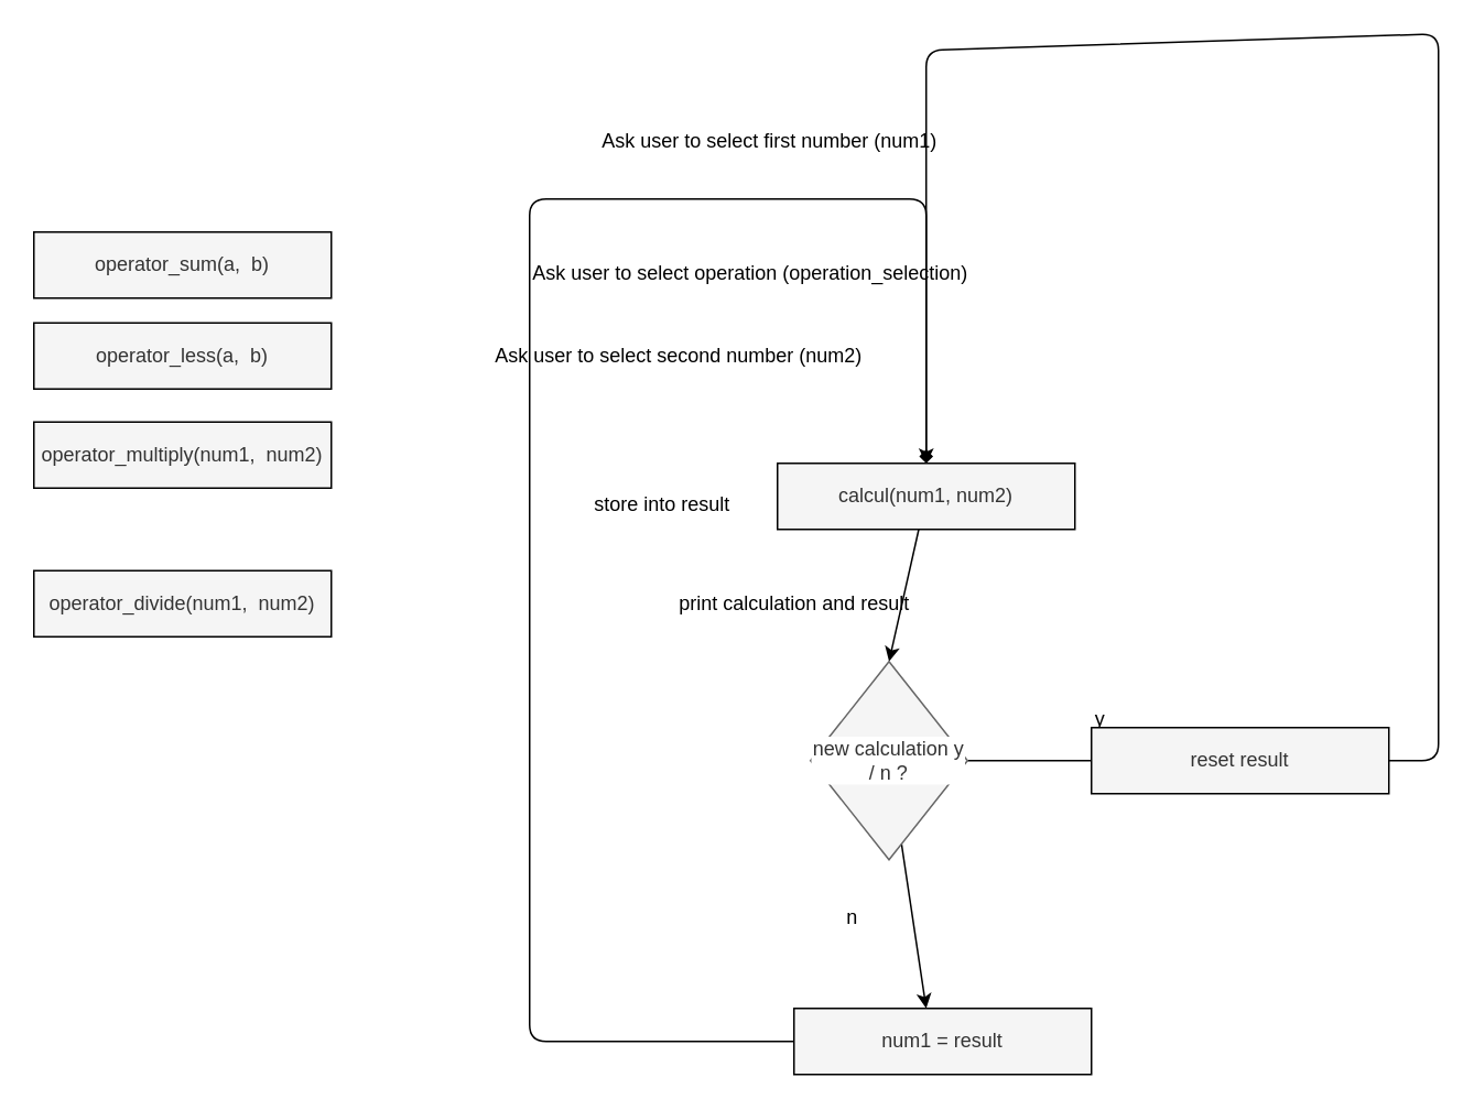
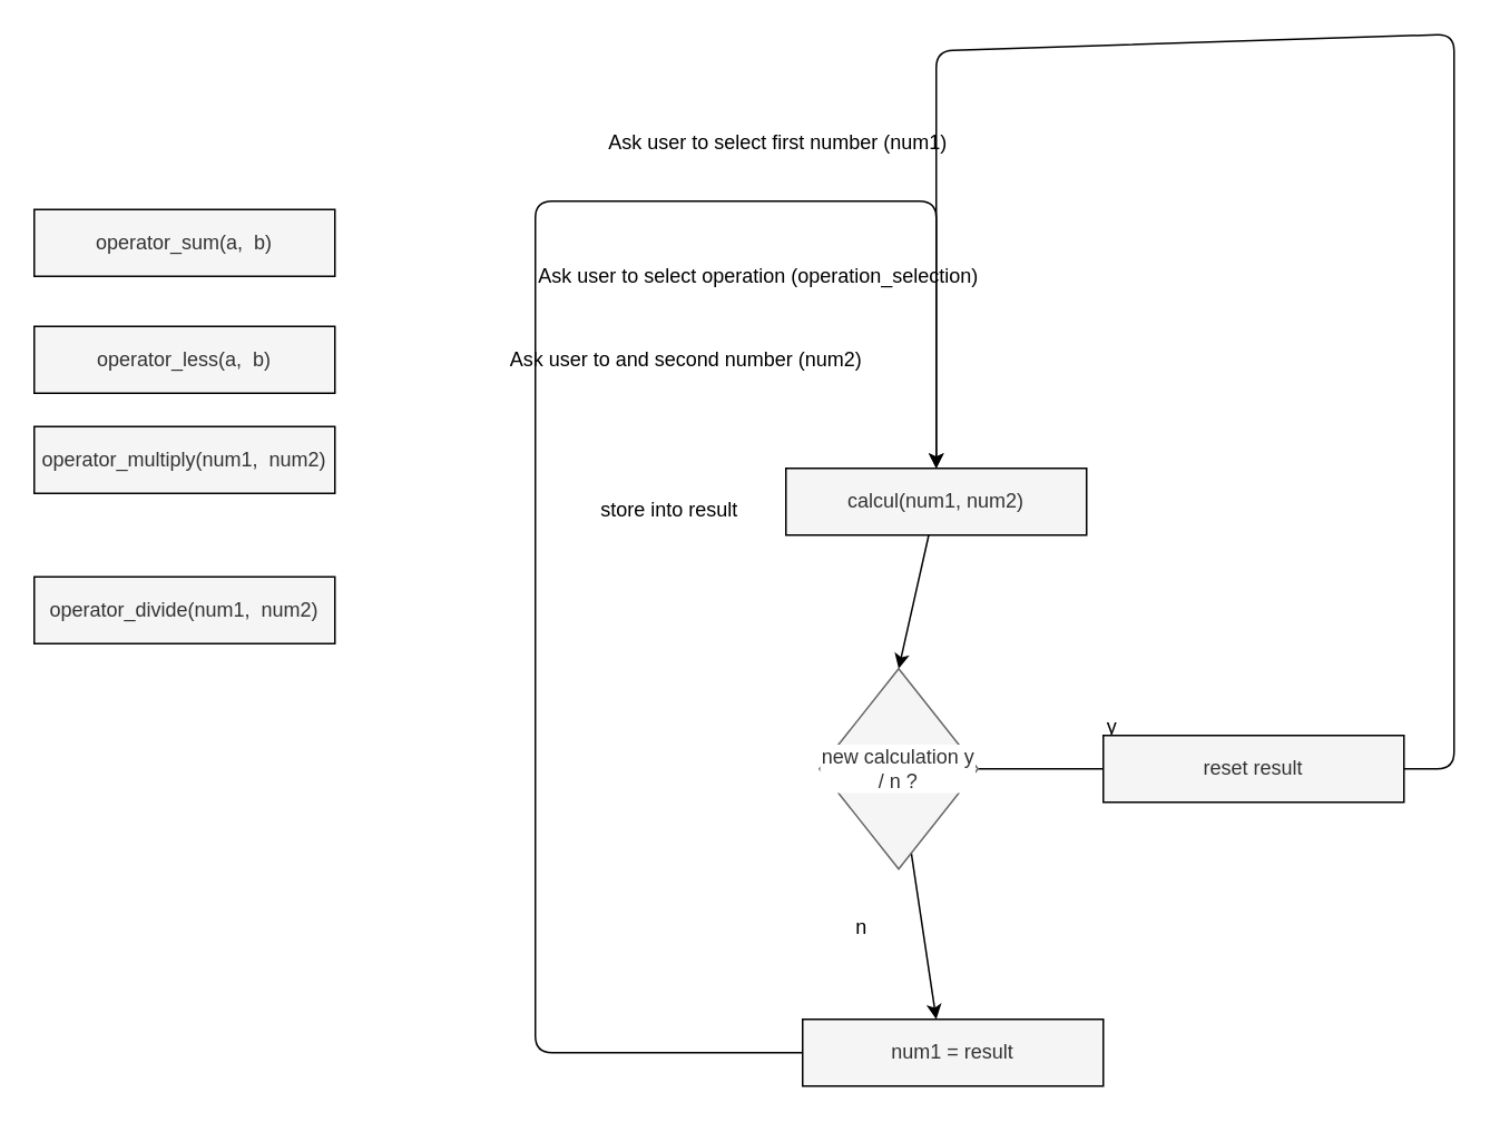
- <mxCell id="3" value="operator_sum(a,&amp;nbsp; b)" style="whiteSpace=wrap;html=1;fillColor=#f5f5f5;strokeColor=#000000;fontColor=#333333;" vertex="1" parent="1"><mxGeometry x="20" y="140" width="180" height="40" as="geometry" /></mxCell>
+ <mxCell id="3" value="operator_sum(a,&amp;nbsp; b)" style="whiteSpace=wrap;html=1;fillColor=#f5f5f5;strokeColor=#000000;fontColor=#333333;" vertex="1" parent="1"><mxGeometry x="20" y="125" width="180" height="40" as="geometry" /></mxCell>
- <mxCell id="8" value="&lt;font color=&quot;#000000&quot;&gt;Ask user to select second number&amp;nbsp;&lt;/font&gt;&lt;span style=&quot;color: rgb(0, 0, 0);&quot;&gt;(num2)&lt;/span&gt;" style="text;html=1;align=center;verticalAlign=middle;resizable=0;points=[];autosize=1;strokeColor=none;fillColor=none;" vertex="1" parent="1"><mxGeometry x="285" y="200" width="250" height="30" as="geometry" /></mxCell>
+ <mxCell id="8" value="&lt;font color=&quot;#000000&quot;&gt;Ask user to and second number&amp;nbsp;&lt;/font&gt;&lt;span style=&quot;color: rgb(0, 0, 0);&quot;&gt;(num2)&lt;/span&gt;" style="text;html=1;align=center;verticalAlign=middle;resizable=0;points=[];autosize=1;strokeColor=none;fillColor=none;" vertex="1" parent="1"><mxGeometry x="285" y="200" width="250" height="30" as="geometry" /></mxCell>
- <mxCell id="18" style="edgeStyle=none;html=1;entryX=0.5;entryY=0;entryDx=0;entryDy=0;strokeColor=#000000;fontColor=#000000;endArrow=diamond;" edge="1" parent="1" source="19" target="10"><mxGeometry relative="1" as="geometry"><Array as="points"><mxPoint x="320" y="630" /><mxPoint x="320" y="120" /><mxPoint x="560" y="120" /></Array></mxGeometry></mxCell>
+ <mxCell id="18" style="edgeStyle=none;html=1;entryX=0.5;entryY=0;entryDx=0;entryDy=0;strokeColor=#000000;fontColor=#000000;" edge="1" parent="1" source="19" target="10"><mxGeometry relative="1" as="geometry"><Array as="points"><mxPoint x="320" y="630" /><mxPoint x="320" y="120" /><mxPoint x="560" y="120" /></Array></mxGeometry></mxCell>
- <mxCell id="12" value="&lt;font color=&quot;#000000&quot;&gt;print calculation and result&lt;/font&gt;" style="text;html=1;align=center;verticalAlign=middle;resizable=0;points=[];autosize=1;strokeColor=none;fillColor=none;" vertex="1" parent="1"><mxGeometry x="400" y="350" width="160" height="30" as="geometry" /></mxCell>
